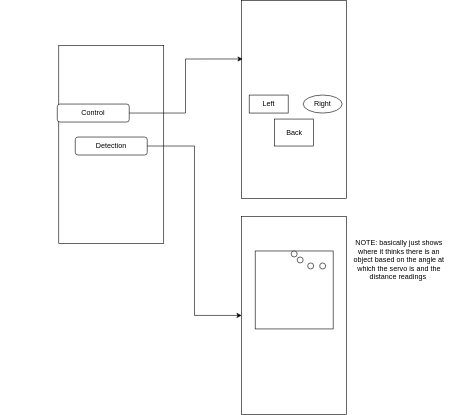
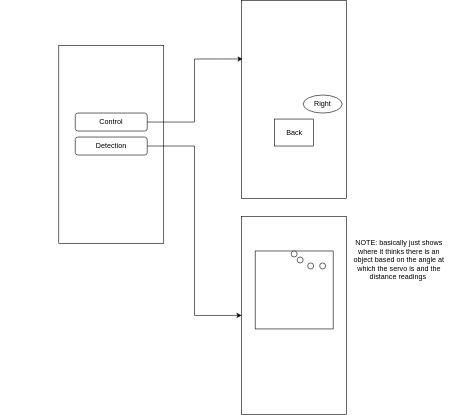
- <mxCell id="10" value="Left" style="rounded=0;whiteSpace=wrap;html=1;" vertex="1" parent="1"><mxGeometry x="415" y="100" width="65" height="30" as="geometry" /></mxCell>
- <mxCell id="3" value="Control" style="rounded=1;whiteSpace=wrap;html=1;" vertex="1" parent="1"><mxGeometry x="95" y="115" width="120" height="30" as="geometry" /></mxCell>
+ <mxCell id="3" value="Control" style="rounded=1;whiteSpace=wrap;html=1;" vertex="1" parent="1"><mxGeometry x="125" y="130" width="120" height="30" as="geometry" /></mxCell>
